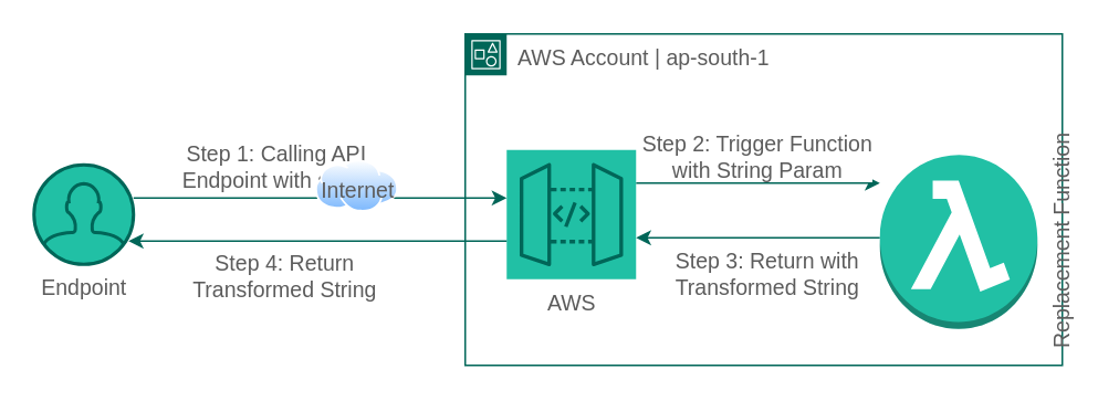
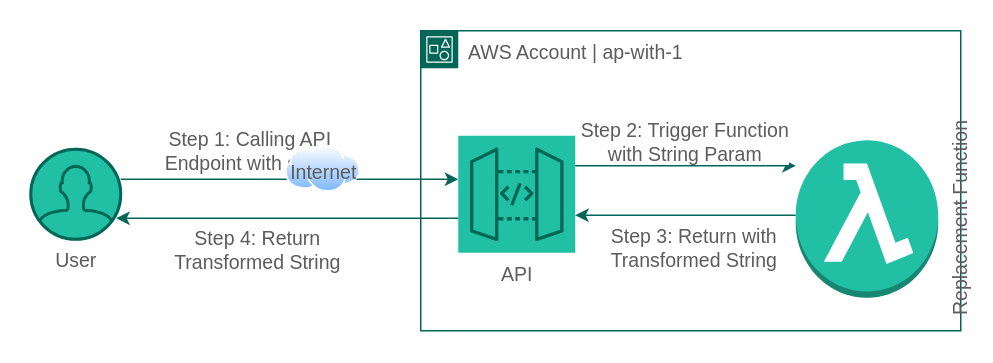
- <mxCell id="2" value="AWS Account | ap-south-1" style="points=[[0,0],[0.25,0],[0.5,0],[0.75,0],[1,0],[1,0.25],[1,0.5],[1,0.75],[1,1],[0.75,1],[0.5,1],[0.25,1],[0,1],[0,0.75],[0,0.5],[0,0.25]];outlineConnect=0;html=1;whiteSpace=wrap;fontSize=13;fontStyle=0;container=1;pointerEvents=0;collapsible=0;recursiveResize=0;shape=mxgraph.aws4.group;grIcon=mxgraph.aws4.group_account;strokeColor=#006658;fillColor=none;verticalAlign=top;align=left;spacingLeft=30;fontColor=#5C5C5C;dashed=0;" vertex="1" parent="1"><mxGeometry x="280" y="20" width="360" height="200" as="geometry" /></mxCell>
+ <mxCell id="2" value="AWS Account | ap-with-1" style="points=[[0,0],[0.25,0],[0.5,0],[0.75,0],[1,0],[1,0.25],[1,0.5],[1,0.75],[1,1],[0.75,1],[0.5,1],[0.25,1],[0,1],[0,0.75],[0,0.5],[0,0.25]];outlineConnect=0;html=1;whiteSpace=wrap;fontSize=13;fontStyle=0;container=1;pointerEvents=0;collapsible=0;recursiveResize=0;shape=mxgraph.aws4.group;grIcon=mxgraph.aws4.group_account;strokeColor=#006658;fillColor=none;verticalAlign=top;align=left;spacingLeft=30;fontColor=#5C5C5C;dashed=0;" vertex="1" parent="1"><mxGeometry x="280" y="20" width="360" height="200" as="geometry" /></mxCell>
- <mxCell id="11" value="Endpoint" style="html=1;verticalLabelPosition=bottom;align=center;verticalAlign=top;strokeWidth=2;strokeColor=#006658;shadow=0;dashed=0;shape=mxgraph.ios7.icons.user;fillColor=#21C0A5;fontColor=#5C5C5C;fontSize=13;" vertex="1" parent="1"><mxGeometry x="20" y="99" width="60" height="60" as="geometry" /></mxCell>
+ <mxCell id="11" value="User" style="html=1;verticalLabelPosition=bottom;align=center;verticalAlign=top;strokeWidth=2;strokeColor=#006658;shadow=0;dashed=0;shape=mxgraph.ios7.icons.user;fillColor=#21C0A5;fontColor=#5C5C5C;fontSize=13;" vertex="1" parent="1"><mxGeometry x="20" y="99" width="60" height="60" as="geometry" /></mxCell>
- <mxCell id="8" value="AWS" style="sketch=0;points=[[0,0,0],[0.25,0,0],[0.5,0,0],[0.75,0,0],[1,0,0],[0,1,0],[0.25,1,0],[0.5,1,0],[0.75,1,0],[1,1,0],[0,0.25,0],[0,0.5,0],[0,0.75,0],[1,0.25,0],[1,0.5,0],[1,0.75,0]];outlineConnect=0;fontColor=#5C5C5C;gradientDirection=north;fillColor=#21C0A5;strokeColor=#006658;dashed=0;verticalLabelPosition=bottom;verticalAlign=top;align=center;html=1;fontSize=13;fontStyle=0;aspect=fixed;shape=mxgraph.aws4.resourceIcon;resIcon=mxgraph.aws4.api_gateway;" vertex="1" parent="2"><mxGeometry x="25" y="70" width="78" height="78" as="geometry" /></mxCell>
+ <mxCell id="8" value="API" style="sketch=0;points=[[0,0,0],[0.25,0,0],[0.5,0,0],[0.75,0,0],[1,0,0],[0,1,0],[0.25,1,0],[0.5,1,0],[0.75,1,0],[1,1,0],[0,0.25,0],[0,0.5,0],[0,0.75,0],[1,0.25,0],[1,0.5,0],[1,0.75,0]];outlineConnect=0;fontColor=#5C5C5C;gradientDirection=north;fillColor=#21C0A5;strokeColor=#006658;dashed=0;verticalLabelPosition=bottom;verticalAlign=top;align=center;html=1;fontSize=13;fontStyle=0;aspect=fixed;shape=mxgraph.aws4.resourceIcon;resIcon=mxgraph.aws4.api_gateway;" vertex="1" parent="2"><mxGeometry x="25" y="70" width="78" height="78" as="geometry" /></mxCell>
